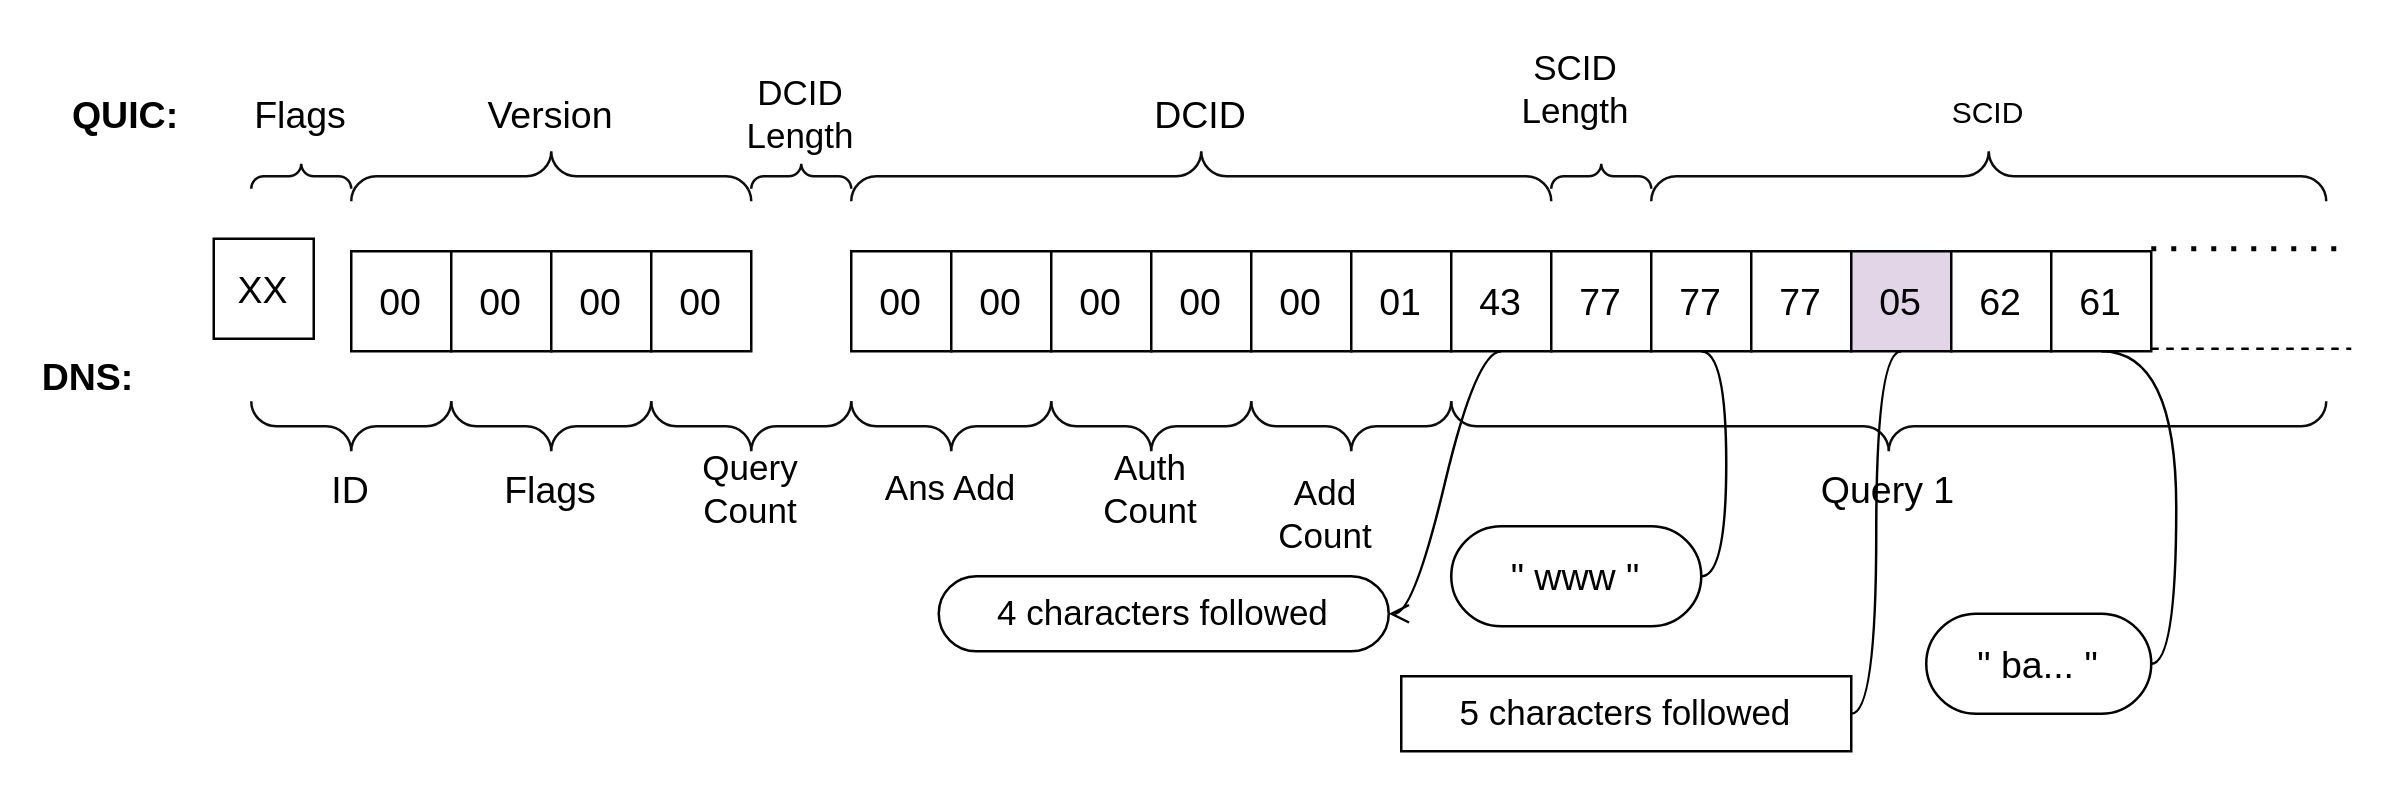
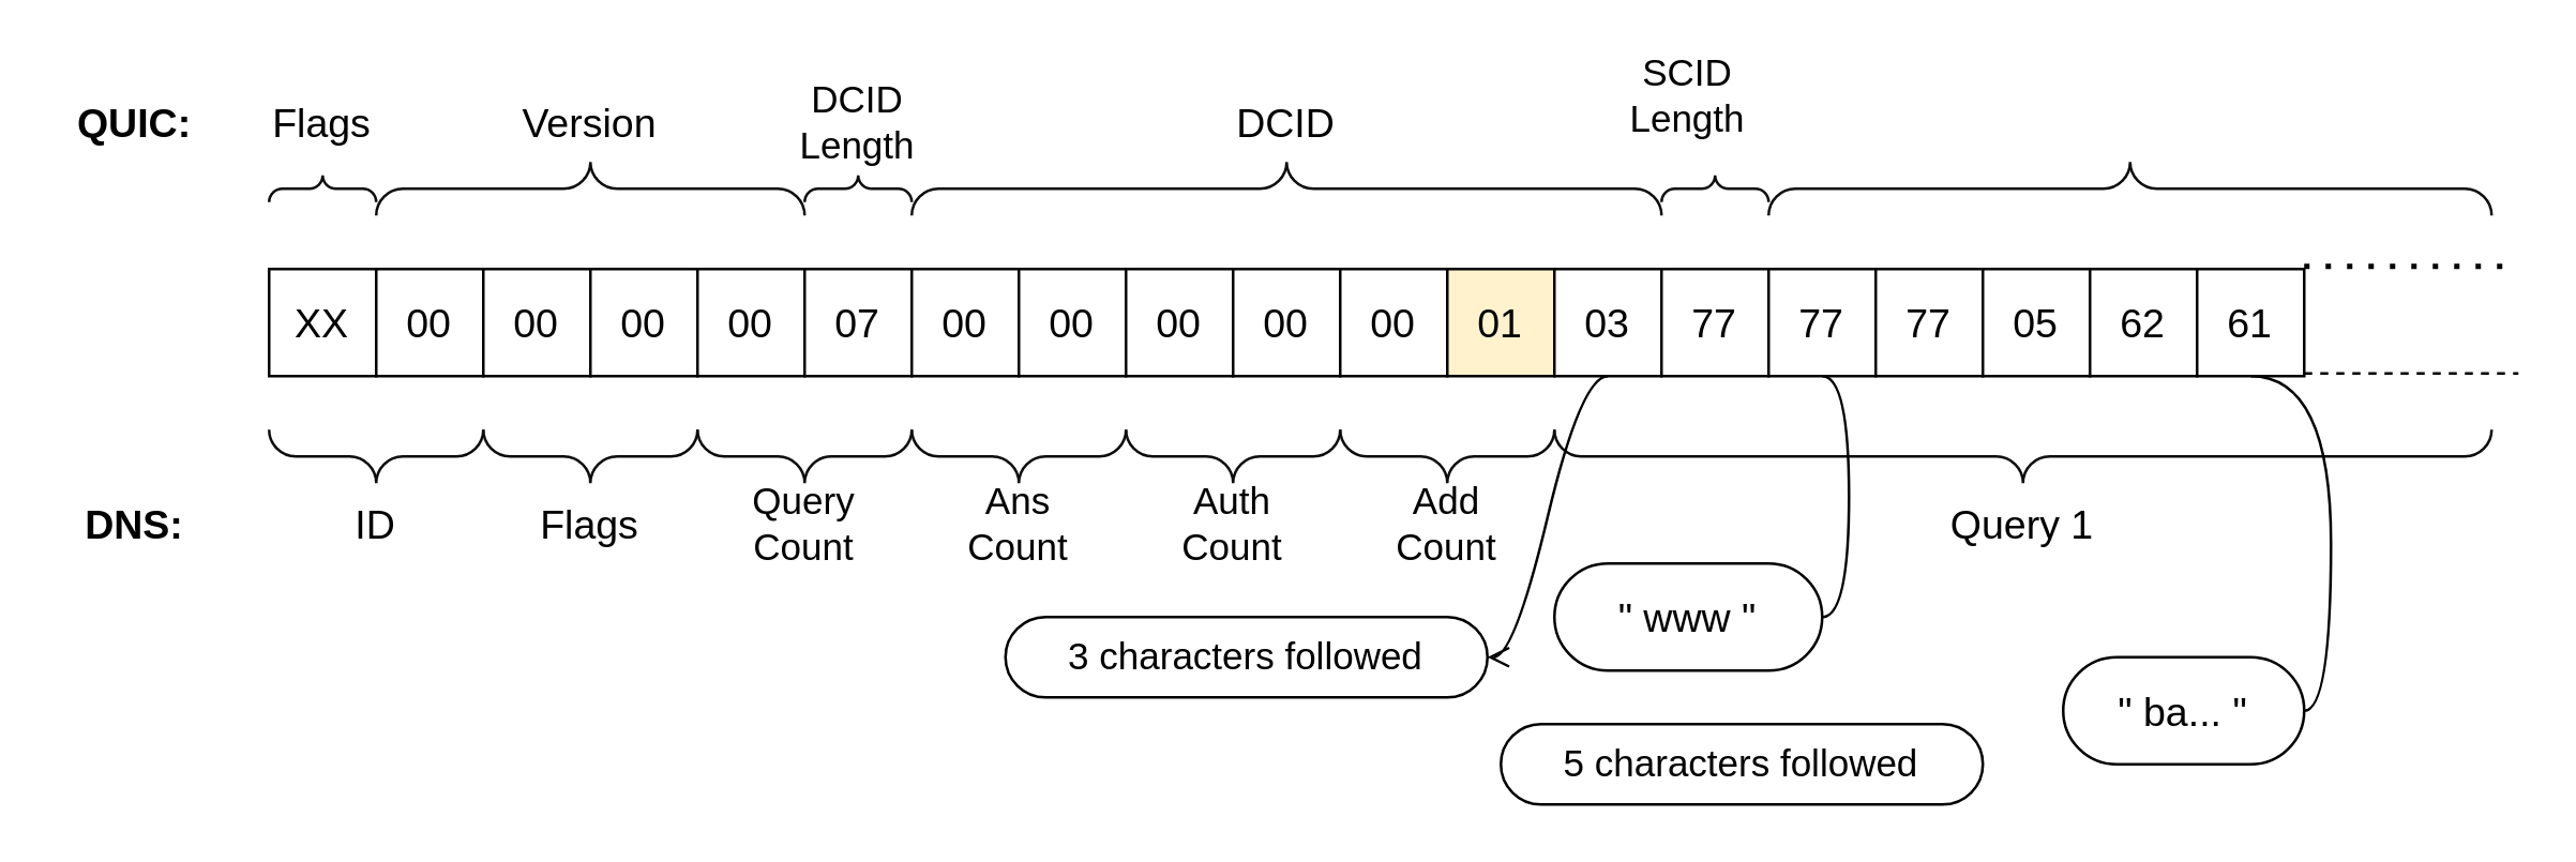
- <mxCell id="37" value="SCID" style="text;html=1;align=center;verticalAlign=middle;whiteSpace=wrap;rounded=0;" vertex="1" parent="1"><mxGeometry x="765" y="30" width="60" height="30" as="geometry" /></mxCell>
- <mxCell id="4" value="&lt;font style=&quot;font-size: 15px;&quot;&gt;XX&lt;/font&gt;" style="rounded=0;whiteSpace=wrap;html=1;" vertex="1" parent="1"><mxGeometry x="85" y="95" width="40" height="40" as="geometry" /></mxCell>
+ <mxCell id="4" value="&lt;font style=&quot;font-size: 15px;&quot;&gt;XX&lt;/font&gt;" style="rounded=0;whiteSpace=wrap;html=1;" vertex="1" parent="1"><mxGeometry x="100" y="100" width="40" height="40" as="geometry" /></mxCell>
+ <mxCell id="9" value="&lt;font style=&quot;font-size: 15px;&quot;&gt;07&lt;/font&gt;" style="rounded=0;whiteSpace=wrap;html=1;" vertex="1" parent="1"><mxGeometry x="300" y="100" width="40" height="40" as="geometry" /></mxCell>
- <mxCell id="15" value="&lt;font style=&quot;font-size: 15px;&quot;&gt;01&lt;/font&gt;" style="rounded=0;whiteSpace=wrap;html=1;" vertex="1" parent="1"><mxGeometry x="540" y="100" width="40" height="40" as="geometry" /></mxCell>
+ <mxCell id="15" value="&lt;font style=&quot;font-size: 15px;&quot;&gt;01&lt;/font&gt;" style="rounded=0;whiteSpace=wrap;html=1;fillColor=#fff2cc;" vertex="1" parent="1"><mxGeometry x="540" y="100" width="40" height="40" as="geometry" /></mxCell>
- <mxCell id="16" value="&lt;font style=&quot;font-size: 15px;&quot;&gt;43&lt;/font&gt;" style="rounded=0;whiteSpace=wrap;html=1;" vertex="1" parent="1"><mxGeometry x="580" y="100" width="40" height="40" as="geometry" /></mxCell>
+ <mxCell id="16" value="&lt;font style=&quot;font-size: 15px;&quot;&gt;03&lt;/font&gt;" style="rounded=0;whiteSpace=wrap;html=1;" vertex="1" parent="1"><mxGeometry x="580" y="100" width="40" height="40" as="geometry" /></mxCell>
- <mxCell id="29" value="&lt;font style=&quot;font-size: 15px;&quot;&gt;05&lt;/font&gt;" style="rounded=0;whiteSpace=wrap;html=1;fillColor=#e1d5e7;" vertex="1" parent="1"><mxGeometry x="740" y="100" width="40" height="40" as="geometry" /></mxCell>
+ <mxCell id="29" value="&lt;font style=&quot;font-size: 15px;&quot;&gt;05&lt;/font&gt;" style="rounded=0;whiteSpace=wrap;html=1;" vertex="1" parent="1"><mxGeometry x="740" y="100" width="40" height="40" as="geometry" /></mxCell>
- <mxCell id="21" value="&lt;b&gt;&lt;font style=&quot;font-size: 15px;&quot;&gt;DNS:&lt;/font&gt;&lt;/b&gt;" style="text;html=1;align=center;verticalAlign=middle;whiteSpace=wrap;rounded=0;" vertex="1" parent="1"><mxGeometry x="5" y="135" width="60" height="30" as="geometry" /></mxCell>
+ <mxCell id="21" value="&lt;b&gt;&lt;font style=&quot;font-size: 15px;&quot;&gt;DNS:&lt;/font&gt;&lt;/b&gt;" style="text;html=1;align=center;verticalAlign=middle;whiteSpace=wrap;rounded=0;" vertex="1" parent="1"><mxGeometry y="180" width="60" height="30" as="geometry" x="20" /></mxCell>
- <mxCell id="47" value="&lt;font style=&quot;font-size: 14px;&quot;&gt;Ans Add&lt;/font&gt;" style="text;html=1;align=center;verticalAlign=middle;whiteSpace=wrap;rounded=0;" vertex="1" parent="1"><mxGeometry x="350" y="180" width="60" height="30" as="geometry" /></mxCell>
+ <mxCell id="47" value="&lt;font style=&quot;font-size: 14px;&quot;&gt;Ans Count&lt;/font&gt;" style="text;html=1;align=center;verticalAlign=middle;whiteSpace=wrap;rounded=0;" vertex="1" parent="1"><mxGeometry x="350" y="180" width="60" height="30" as="geometry" /></mxCell>
- <mxCell id="49" value="&lt;font style=&quot;font-size: 14px;&quot;&gt;Add Count&lt;/font&gt;" style="text;html=1;align=center;verticalAlign=middle;whiteSpace=wrap;rounded=0;" vertex="1" parent="1"><mxGeometry x="500" y="190" width="60" height="30" as="geometry" /></mxCell>
+ <mxCell id="49" value="&lt;font style=&quot;font-size: 14px;&quot;&gt;Add Count&lt;/font&gt;" style="text;html=1;align=center;verticalAlign=middle;whiteSpace=wrap;rounded=0;" vertex="1" parent="1"><mxGeometry x="510" y="180" width="60" height="30" as="geometry" /></mxCell>
- <mxCell id="55" value="" style="edgeStyle=entityRelationEdgeStyle;startArrow=none;endArrow=none;segment=10;curved=1;sourcePerimeterSpacing=0;targetPerimeterSpacing=0;rounded=0;exitX=0.5;exitY=1;exitDx=0;exitDy=0;" edge="1" target="54" parent="1" source="29"><mxGeometry relative="1" as="geometry"><mxPoint x="600" y="342" as="sourcePoint" /></mxGeometry></mxCell>
- <mxCell id="50" value="&lt;font style=&quot;font-size: 14px;&quot;&gt;4 characters followed&lt;/font&gt;" style="whiteSpace=wrap;html=1;rounded=1;arcSize=50;align=center;verticalAlign=middle;strokeWidth=1;autosize=1;spacing=4;treeFolding=1;treeMoving=1;newEdgeStyle={&quot;edgeStyle&quot;:&quot;entityRelationEdgeStyle&quot;,&quot;startArrow&quot;:&quot;none&quot;,&quot;endArrow&quot;:&quot;none&quot;,&quot;segment&quot;:10,&quot;curved&quot;:1,&quot;sourcePerimeterSpacing&quot;:0,&quot;targetPerimeterSpacing&quot;:0};" vertex="1" parent="1"><mxGeometry x="375" y="230" width="180" height="30" as="geometry" /></mxCell>
+ <mxCell id="50" value="&lt;font style=&quot;font-size: 14px;&quot;&gt;3 characters followed&lt;/font&gt;" style="whiteSpace=wrap;html=1;rounded=1;arcSize=50;align=center;verticalAlign=middle;strokeWidth=1;autosize=1;spacing=4;treeFolding=1;treeMoving=1;newEdgeStyle={&quot;edgeStyle&quot;:&quot;entityRelationEdgeStyle&quot;,&quot;startArrow&quot;:&quot;none&quot;,&quot;endArrow&quot;:&quot;none&quot;,&quot;segment&quot;:10,&quot;curved&quot;:1,&quot;sourcePerimeterSpacing&quot;:0,&quot;targetPerimeterSpacing&quot;:0};" vertex="1" parent="1"><mxGeometry x="375" y="230" width="180" height="30" as="geometry" /></mxCell>
- <mxCell id="54" value="&lt;font style=&quot;font-size: 14px;&quot;&gt;5 characters followed&lt;/font&gt;" style="whiteSpace=wrap;html=1;arcSize=50;align=center;verticalAlign=middle;strokeWidth=1;autosize=1;spacing=4;treeFolding=1;treeMoving=1;newEdgeStyle={&quot;edgeStyle&quot;:&quot;entityRelationEdgeStyle&quot;,&quot;startArrow&quot;:&quot;none&quot;,&quot;endArrow&quot;:&quot;none&quot;,&quot;segment&quot;:10,&quot;curved&quot;:1,&quot;sourcePerimeterSpacing&quot;:0,&quot;targetPerimeterSpacing&quot;:0};rounded=0;" vertex="1" parent="1"><mxGeometry x="560" y="270" width="180" height="30" as="geometry" /></mxCell>
+ <mxCell id="54" value="&lt;font style=&quot;font-size: 14px;&quot;&gt;5 characters followed&lt;/font&gt;" style="whiteSpace=wrap;html=1;rounded=1;arcSize=50;align=center;verticalAlign=middle;strokeWidth=1;autosize=1;spacing=4;treeFolding=1;treeMoving=1;newEdgeStyle={&quot;edgeStyle&quot;:&quot;entityRelationEdgeStyle&quot;,&quot;startArrow&quot;:&quot;none&quot;,&quot;endArrow&quot;:&quot;none&quot;,&quot;segment&quot;:10,&quot;curved&quot;:1,&quot;sourcePerimeterSpacing&quot;:0,&quot;targetPerimeterSpacing&quot;:0};" vertex="1" parent="1"><mxGeometry x="560" y="270" width="180" height="30" as="geometry" /></mxCell>
